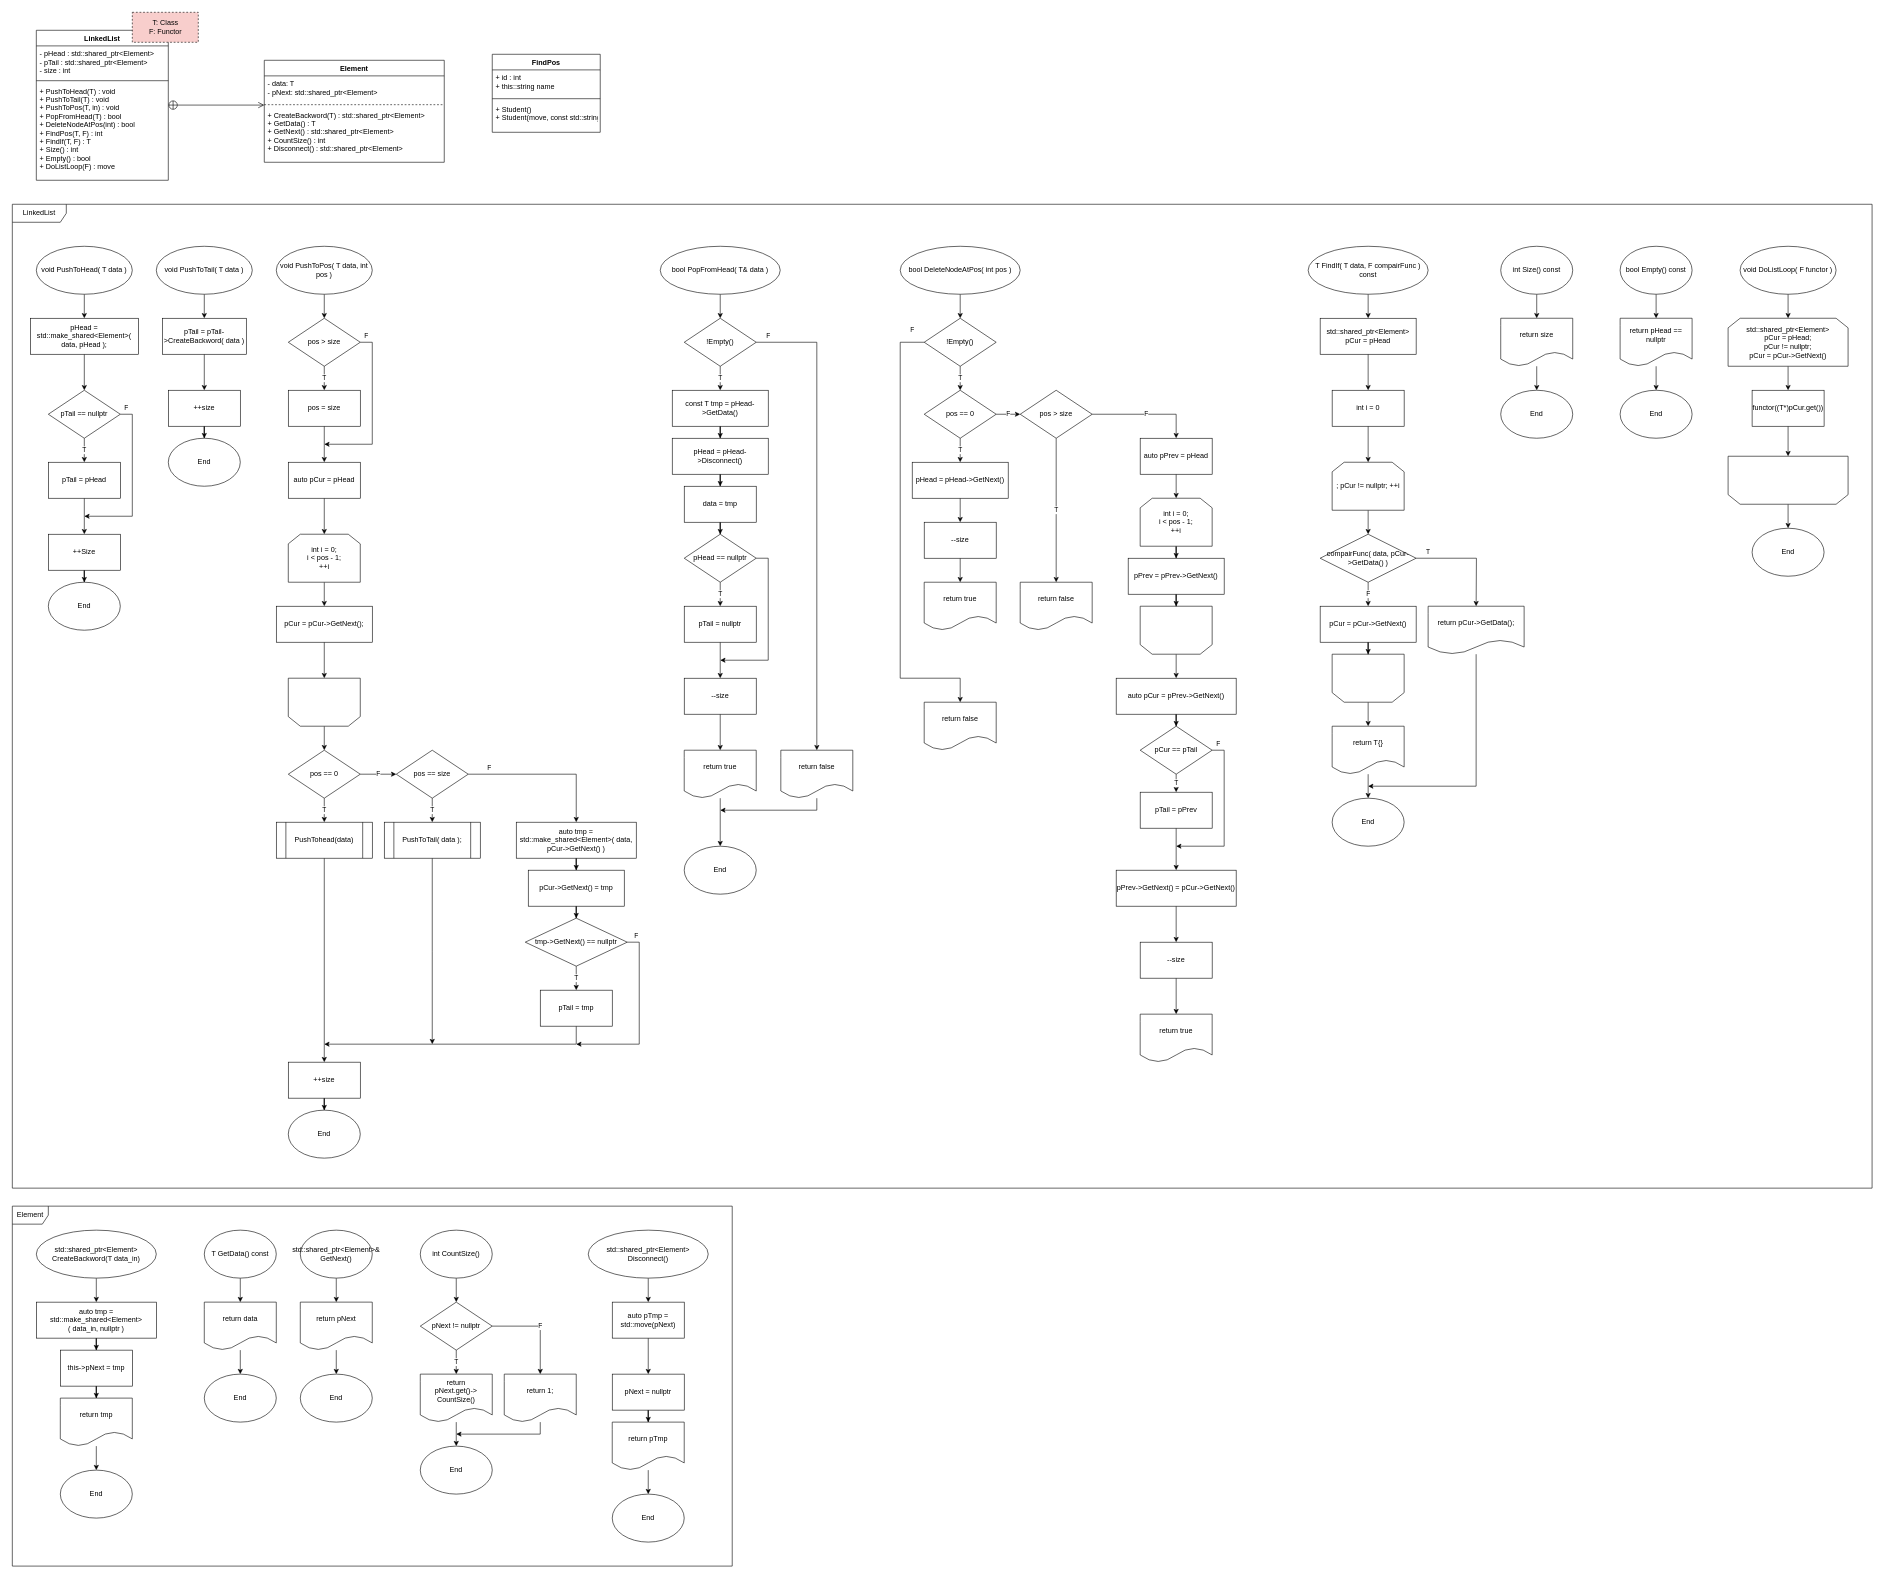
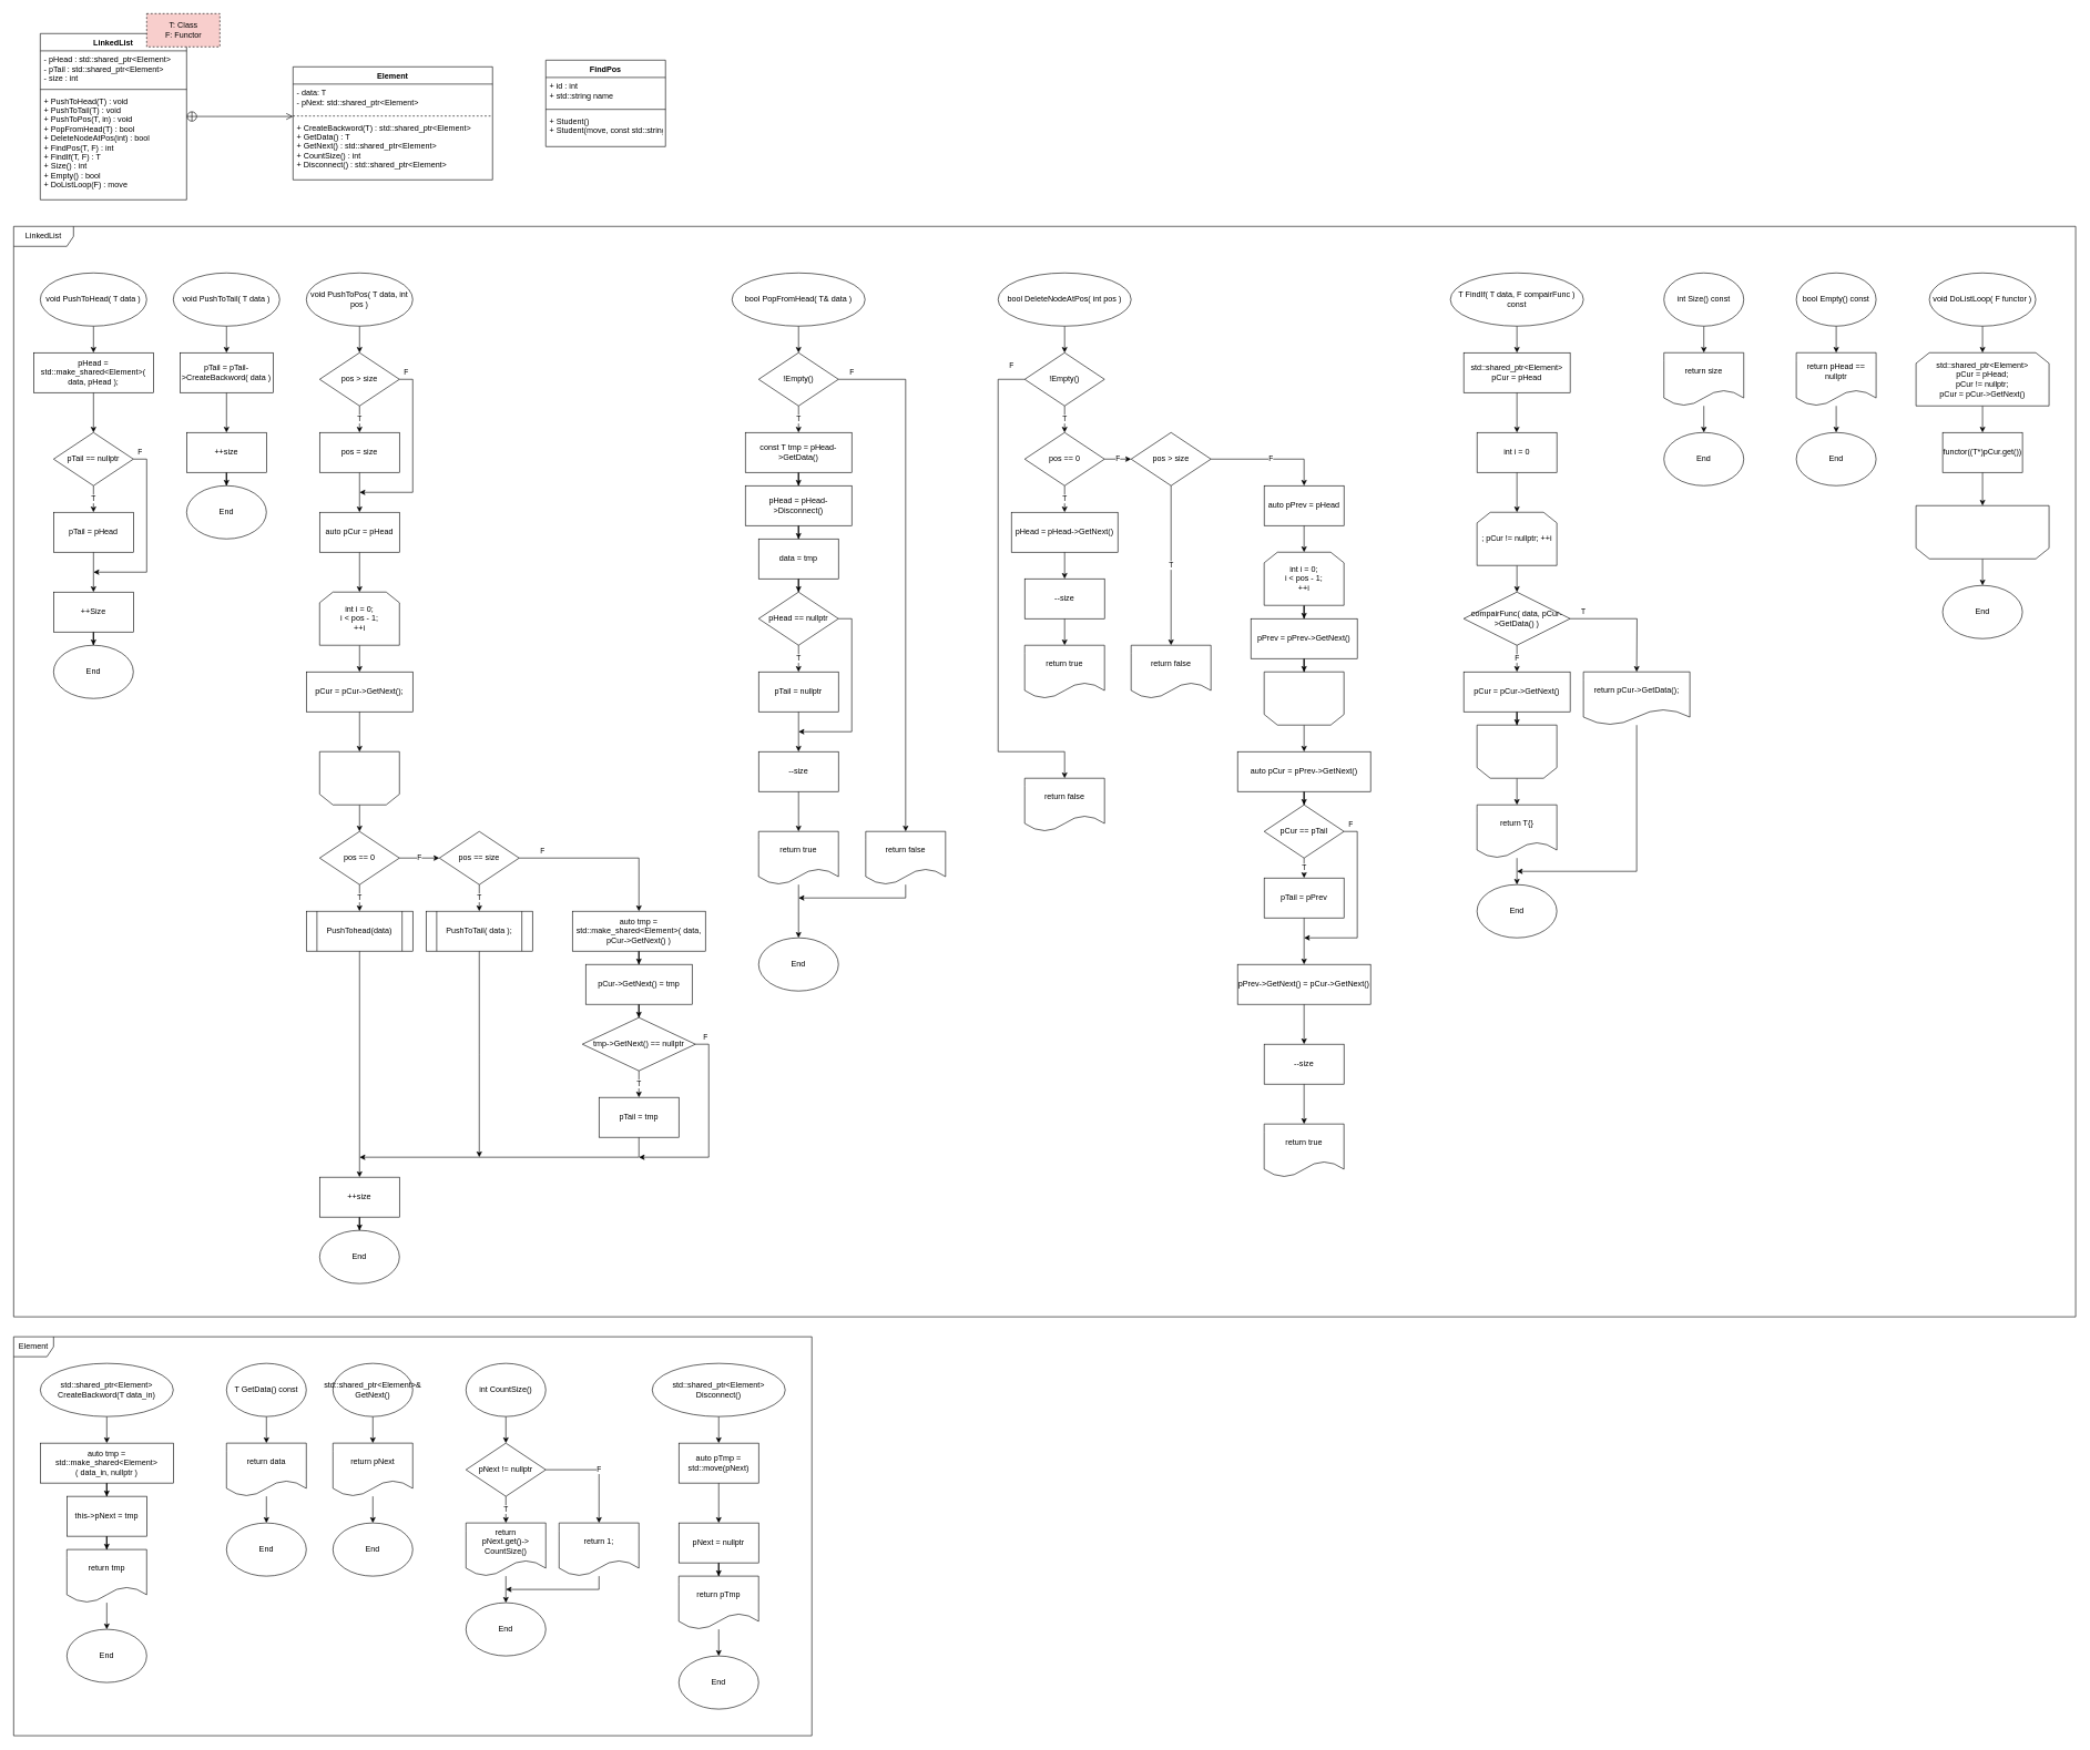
- <mxCell id="209" value="+ id : int&#10;+ this::string name" style="text;strokeColor=none;fillColor=none;align=left;verticalAlign=top;spacingLeft=4;spacingRight=4;overflow=hidden;rotatable=0;points=[[0,0.5],[1,0.5]];portConstraint=eastwest;" vertex="1" parent="208"><mxGeometry y="26" width="180" height="44" as="geometry" /></mxCell>
+ <mxCell id="209" value="+ id : int&#10;+ std::string name" style="text;strokeColor=none;fillColor=none;align=left;verticalAlign=top;spacingLeft=4;spacingRight=4;overflow=hidden;rotatable=0;points=[[0,0.5],[1,0.5]];portConstraint=eastwest;" vertex="1" parent="208"><mxGeometry y="26" width="180" height="44" as="geometry" /></mxCell>
